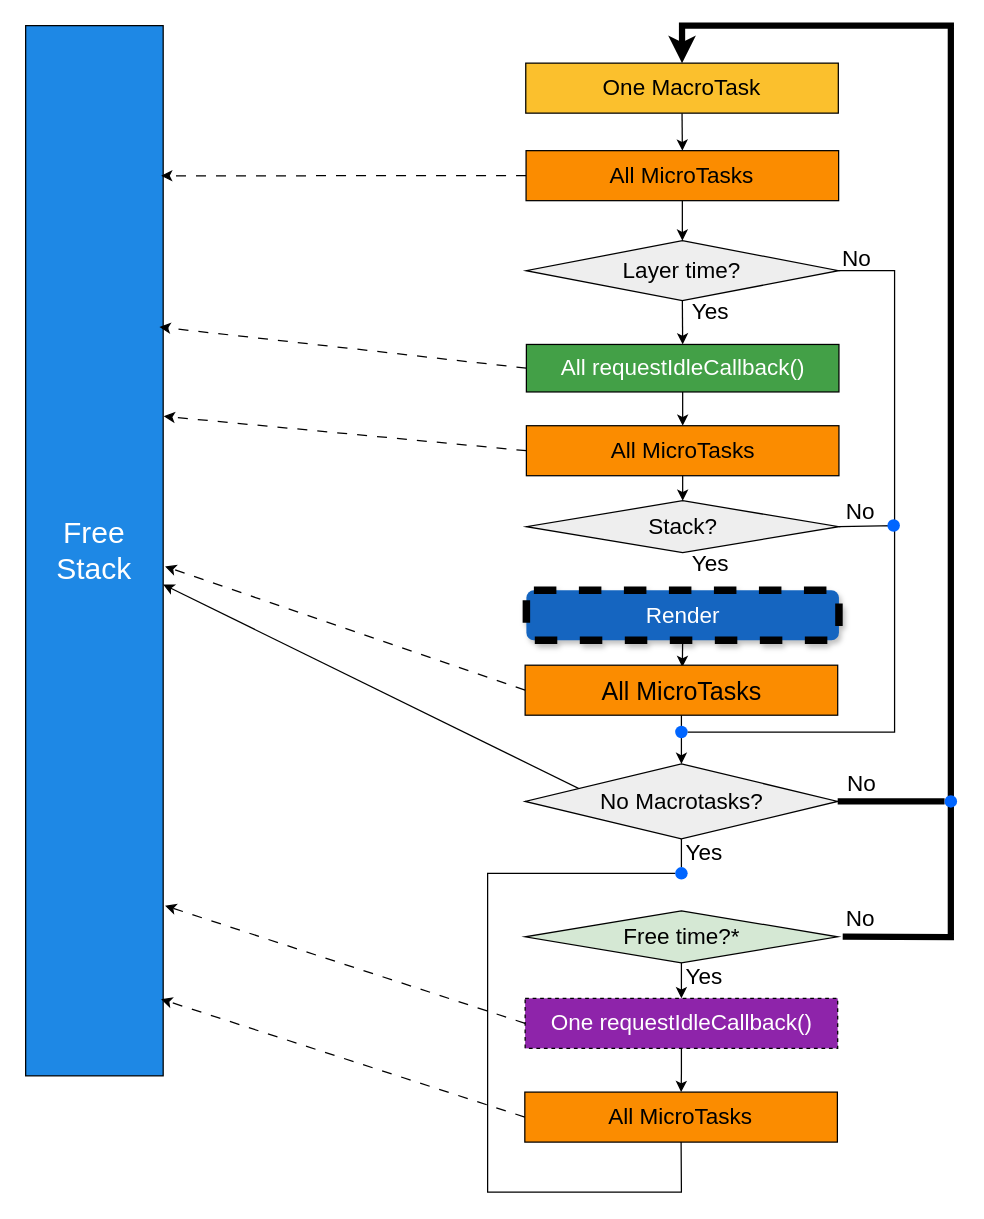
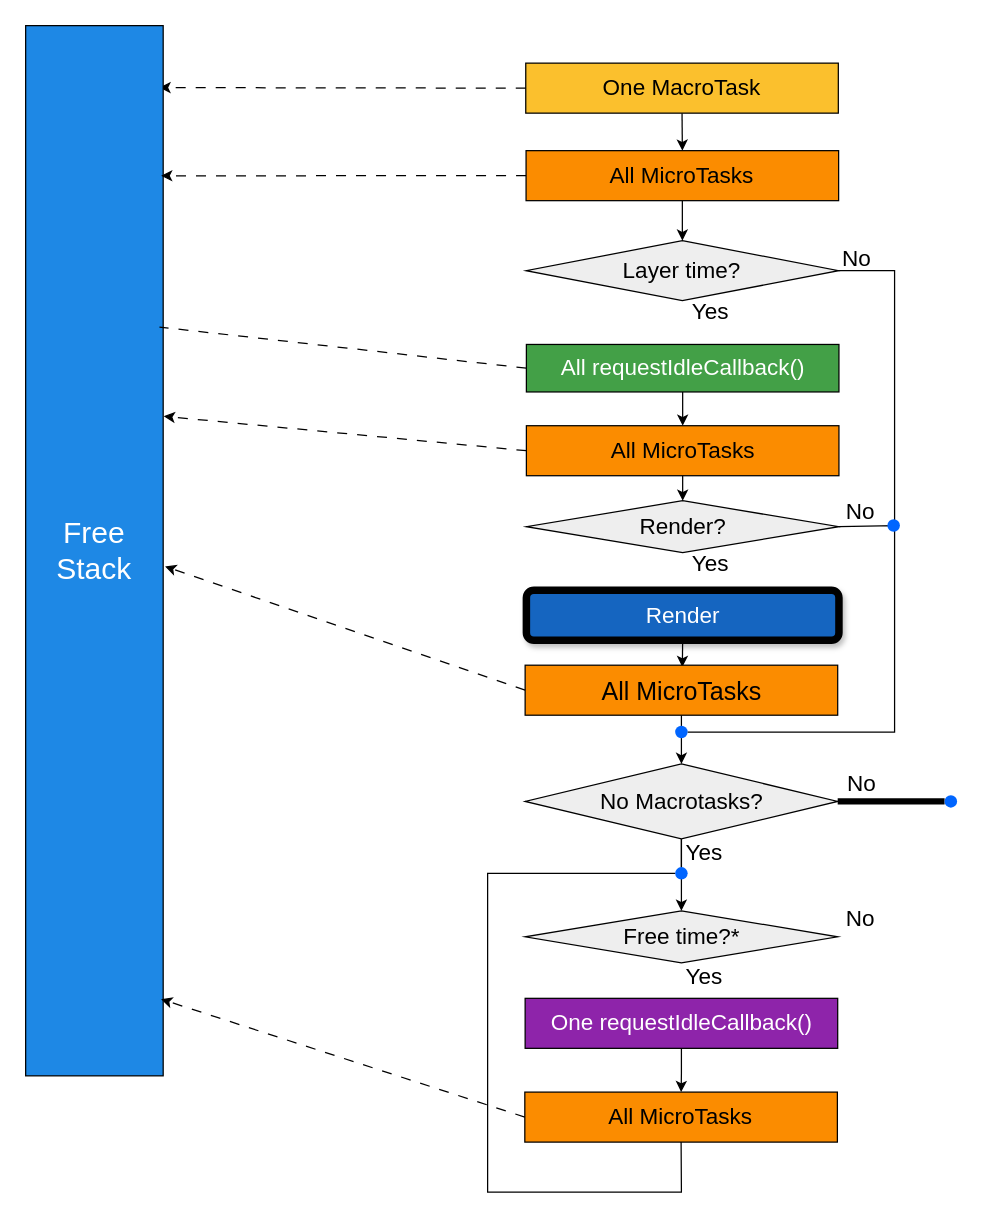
+ <mxCell id="7" value="" style="endArrow=classic;html=1;rounded=0;exitX=0;exitY=0.5;exitDx=0;exitDy=0;entryX=0.973;entryY=0.059;entryDx=0;entryDy=0;entryPerimeter=0;dashed=1;dashPattern=8 8;" parent="1" source="6" target="9" edge="1"><mxGeometry width="50" height="50" relative="1" as="geometry"><mxPoint x="480" y="90" as="sourcePoint" /><mxPoint x="250.24" y="187.28" as="targetPoint" /></mxGeometry></mxCell>
- <mxCell id="30" value="" style="endArrow=classic;html=1;rounded=0;exitX=1.016;exitY=0.495;exitDx=0;exitDy=0;entryX=0.5;entryY=0;entryDx=0;entryDy=0;strokeWidth=5;exitPerimeter=0;" parent="1" source="19" target="6" edge="1"><mxGeometry width="50" height="50" relative="1" as="geometry"><mxPoint x="697.5" y="758.775" as="sourcePoint" /><mxPoint x="575" y="50" as="targetPoint" /><Array as="points"><mxPoint x="760" y="749" /><mxPoint x="760" y="656" /><mxPoint x="760" y="20" /><mxPoint x="545" y="20" /></Array></mxGeometry></mxCell>
- <mxCell id="16" value="" style="endArrow=classic;html=1;rounded=0;entryX=0.5;entryY=0;entryDx=0;entryDy=0;exitX=0.5;exitY=1;exitDx=0;exitDy=0;" parent="1" source="13" target="15" edge="1"><mxGeometry width="50" height="50" relative="1" as="geometry"><mxPoint x="620.75" y="245.775" as="sourcePoint" /><mxPoint x="490.25" y="356.55" as="targetPoint" /><Array as="points" /></mxGeometry></mxCell>
- <mxCell id="21" value="" style="endArrow=classic;html=1;rounded=0;exitX=0;exitY=0.5;exitDx=0;exitDy=0;entryX=0.973;entryY=0.287;entryDx=0;entryDy=0;entryPerimeter=0;dashed=1;dashPattern=8 8;" parent="1" source="15" target="9" edge="1"><mxGeometry width="50" height="50" relative="1" as="geometry"><mxPoint x="230" y="400" as="sourcePoint" /><mxPoint x="95" y="400" as="targetPoint" /></mxGeometry></mxCell>
+ <mxCell id="21" value="" style="endArrow=none;html=1;rounded=0;exitX=0;exitY=0.5;exitDx=0;exitDy=0;entryX=0.973;entryY=0.287;entryDx=0;entryDy=0;entryPerimeter=0;dashed=1;dashPattern=8 8;" parent="1" source="15" target="9" edge="1"><mxGeometry width="50" height="50" relative="1" as="geometry"><mxPoint x="230" y="400" as="sourcePoint" /><mxPoint x="95" y="400" as="targetPoint" /></mxGeometry></mxCell>
- <mxCell id="43" value="&lt;font style=&quot;font-size: 18px;&quot;&gt;&lt;span style=&quot;&quot; data-src-align=&quot;14:1&quot; class=&quot;EzKURWReUAB5oZgtQNkl&quot;&gt;Stack?&lt;/span&gt;&lt;/font&gt;" style="rhombus;whiteSpace=wrap;html=1;fillColor=#EEEEEE;" vertex="1" parent="1"><mxGeometry x="420.5" y="400" width="250" height="41.55" as="geometry" /></mxCell>
+ <mxCell id="43" value="&lt;font style=&quot;font-size: 18px;&quot;&gt;&lt;span style=&quot;&quot; data-src-align=&quot;14:1&quot; class=&quot;EzKURWReUAB5oZgtQNkl&quot;&gt;Render?&lt;/span&gt;&lt;/font&gt;" style="rhombus;whiteSpace=wrap;html=1;fillColor=#EEEEEE;" vertex="1" parent="1"><mxGeometry x="420.5" y="400" width="250" height="41.55" as="geometry" /></mxCell>
- <mxCell id="25" value="&lt;font style=&quot;font-size: 18px; color: rgb(255, 255, 255);&quot;&gt;Render&lt;/font&gt;" style="rounded=1;whiteSpace=wrap;html=1;fillColor=#1565C0;strokeColor=#000000;shadow=1;glass=0;strokeWidth=6;dashed=1;" parent="1" vertex="1"><mxGeometry x="420.5" y="471.55" width="250" height="40" as="geometry" /></mxCell>
+ <mxCell id="25" value="&lt;font style=&quot;font-size: 18px; color: rgb(255, 255, 255);&quot;&gt;Render&lt;/font&gt;" style="rounded=1;whiteSpace=wrap;html=1;fillColor=#1565C0;strokeColor=#000000;shadow=1;glass=0;strokeWidth=6;" parent="1" vertex="1"><mxGeometry x="420.5" y="471.55" width="250" height="40" as="geometry" /></mxCell>
- <mxCell id="2" value="" style="endArrow=classic;html=1;rounded=0;exitX=0.5;exitY=1;exitDx=0;exitDy=0;" edge="1" parent="1" source="38" target="9"><mxGeometry width="50" height="50" relative="1" as="geometry"><mxPoint x="527" y="680" as="sourcePoint" /><mxPoint x="577" y="630" as="targetPoint" /></mxGeometry></mxCell>
+ <mxCell id="2" value="" style="endArrow=classic;html=1;rounded=0;exitX=0.5;exitY=1;exitDx=0;exitDy=0;entryX=0.5;entryY=0;entryDx=0;entryDy=0;" edge="1" parent="1" source="38" target="19"><mxGeometry width="50" height="50" relative="1" as="geometry"><mxPoint x="527" y="680" as="sourcePoint" /><mxPoint x="577" y="630" as="targetPoint" /></mxGeometry></mxCell>
- <mxCell id="19" value="&lt;font style=&quot;font-size: 18px;&quot;&gt;Free time?*&lt;/font&gt;" style="rhombus;whiteSpace=wrap;html=1;fillColor=#d5e8d4;" parent="1" vertex="1"><mxGeometry x="419.5" y="728" width="250" height="41.55" as="geometry" /></mxCell>
+ <mxCell id="19" value="&lt;font style=&quot;font-size: 18px;&quot;&gt;Free time?*&lt;/font&gt;" style="rhombus;whiteSpace=wrap;html=1;fillColor=#EEEEEE;" parent="1" vertex="1"><mxGeometry x="419.5" y="728" width="250" height="41.55" as="geometry" /></mxCell>
- <mxCell id="28" value="" style="endArrow=classic;html=1;rounded=0;exitX=0;exitY=0.5;exitDx=0;exitDy=0;dashed=1;dashPattern=8 8;entryX=1.014;entryY=0.838;entryDx=0;entryDy=0;entryPerimeter=0;" parent="1" source="23" target="9" edge="1"><mxGeometry width="50" height="50" relative="1" as="geometry"><mxPoint x="230" y="330" as="sourcePoint" /><mxPoint x="130" y="710" as="targetPoint" /></mxGeometry></mxCell>
- <mxCell id="27" value="" style="endArrow=classic;html=1;rounded=0;exitX=0.5;exitY=1;exitDx=0;exitDy=0;entryX=0.5;entryY=0;entryDx=0;entryDy=0;" parent="1" source="19" target="23" edge="1"><mxGeometry width="50" height="50" relative="1" as="geometry"><mxPoint x="600" y="858" as="sourcePoint" /><mxPoint x="650" y="808" as="targetPoint" /></mxGeometry></mxCell>
- <mxCell id="23" value="&lt;font style=&quot;font-size: 18px; color: rgb(255, 255, 255);&quot;&gt;One requestIdleCallback()&lt;/font&gt;" style="rounded=0;whiteSpace=wrap;html=1;fillColor=#8E24AA;dashed=1;" parent="1" vertex="1"><mxGeometry x="419.5" y="798" width="250" height="40" as="geometry" /></mxCell>
+ <mxCell id="23" value="&lt;font style=&quot;font-size: 18px; color: rgb(255, 255, 255);&quot;&gt;One requestIdleCallback()&lt;/font&gt;" style="rounded=0;whiteSpace=wrap;html=1;fillColor=#8E24AA;" parent="1" vertex="1"><mxGeometry x="419.5" y="798" width="250" height="40" as="geometry" /></mxCell>
